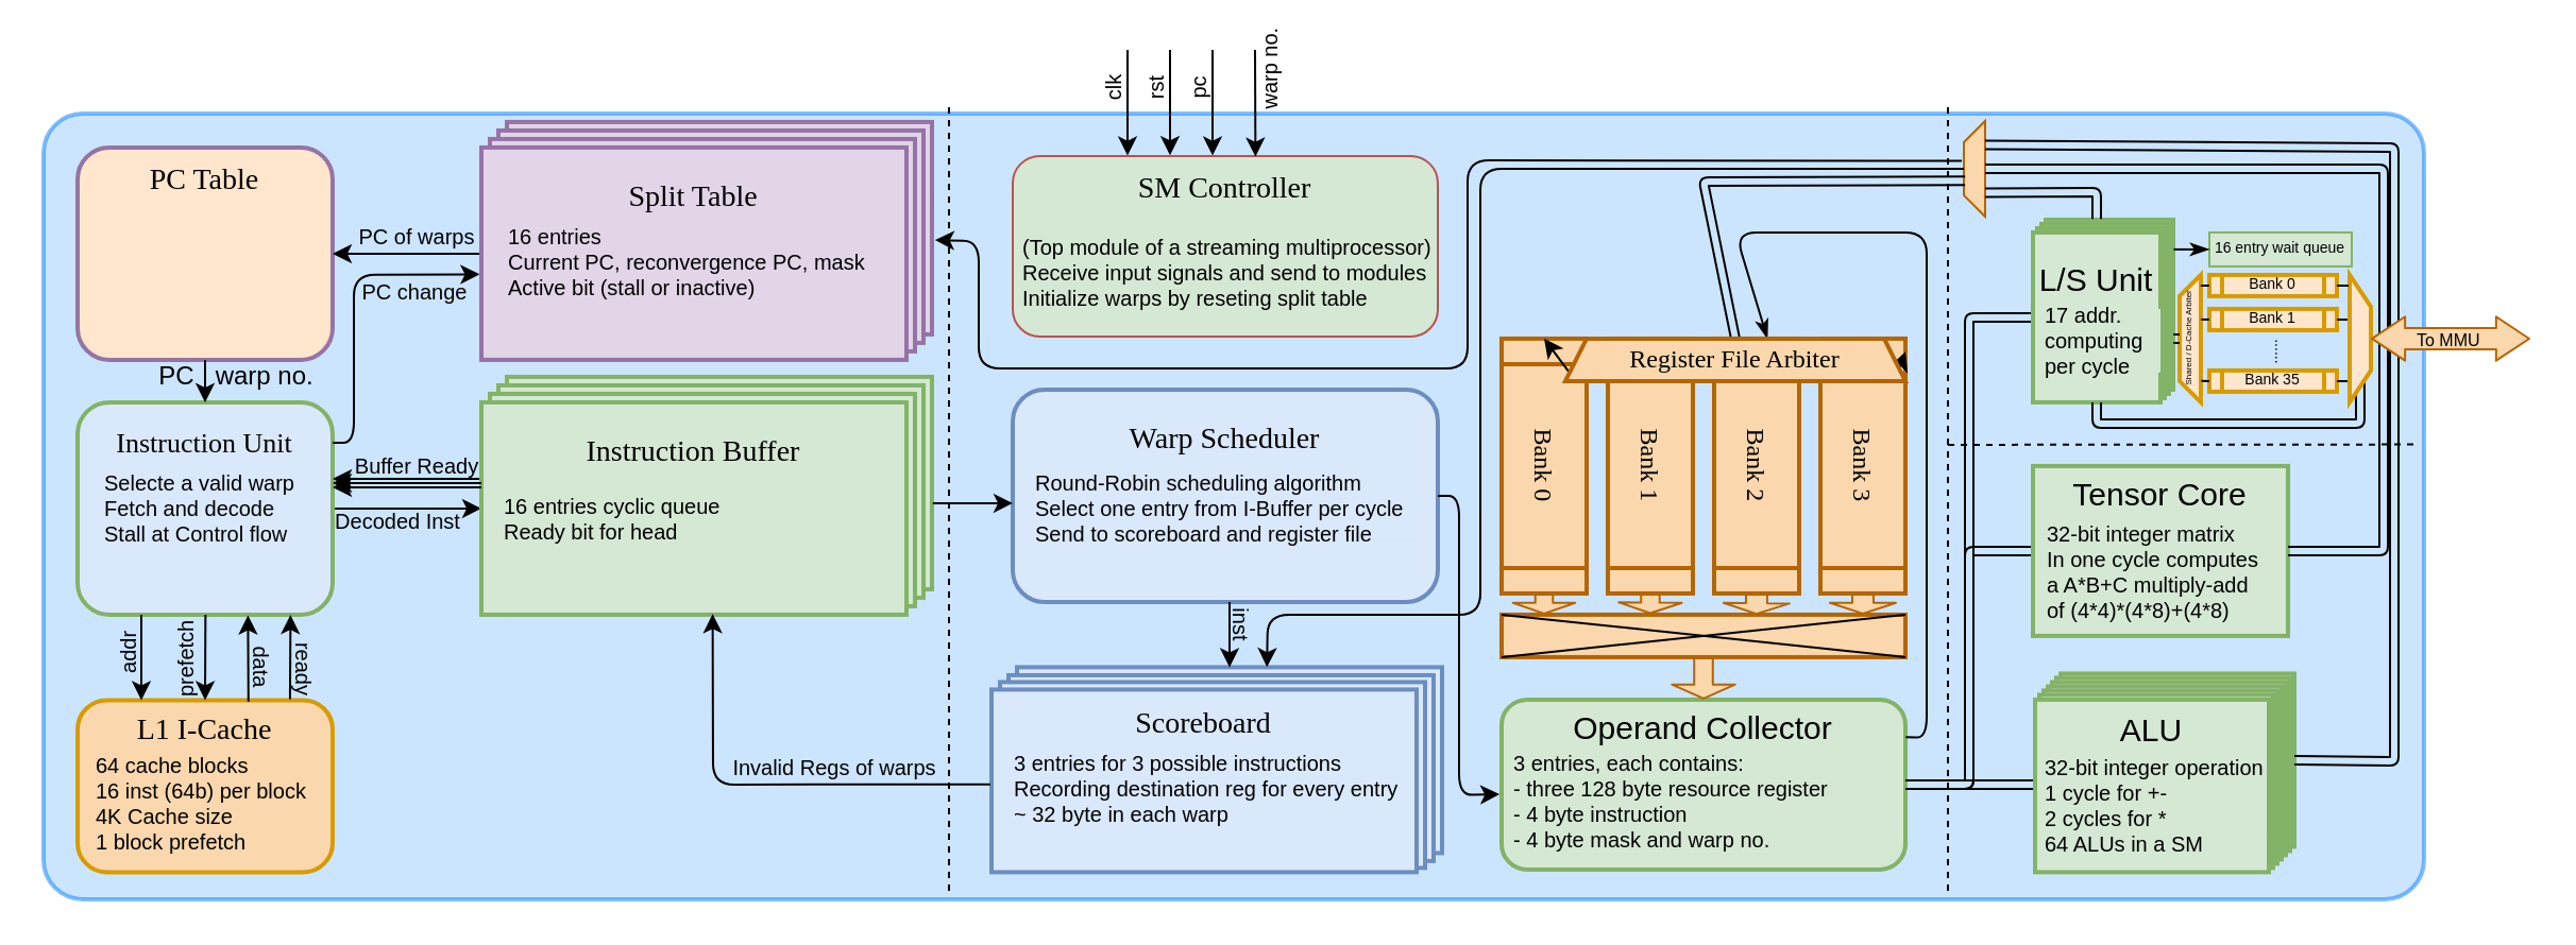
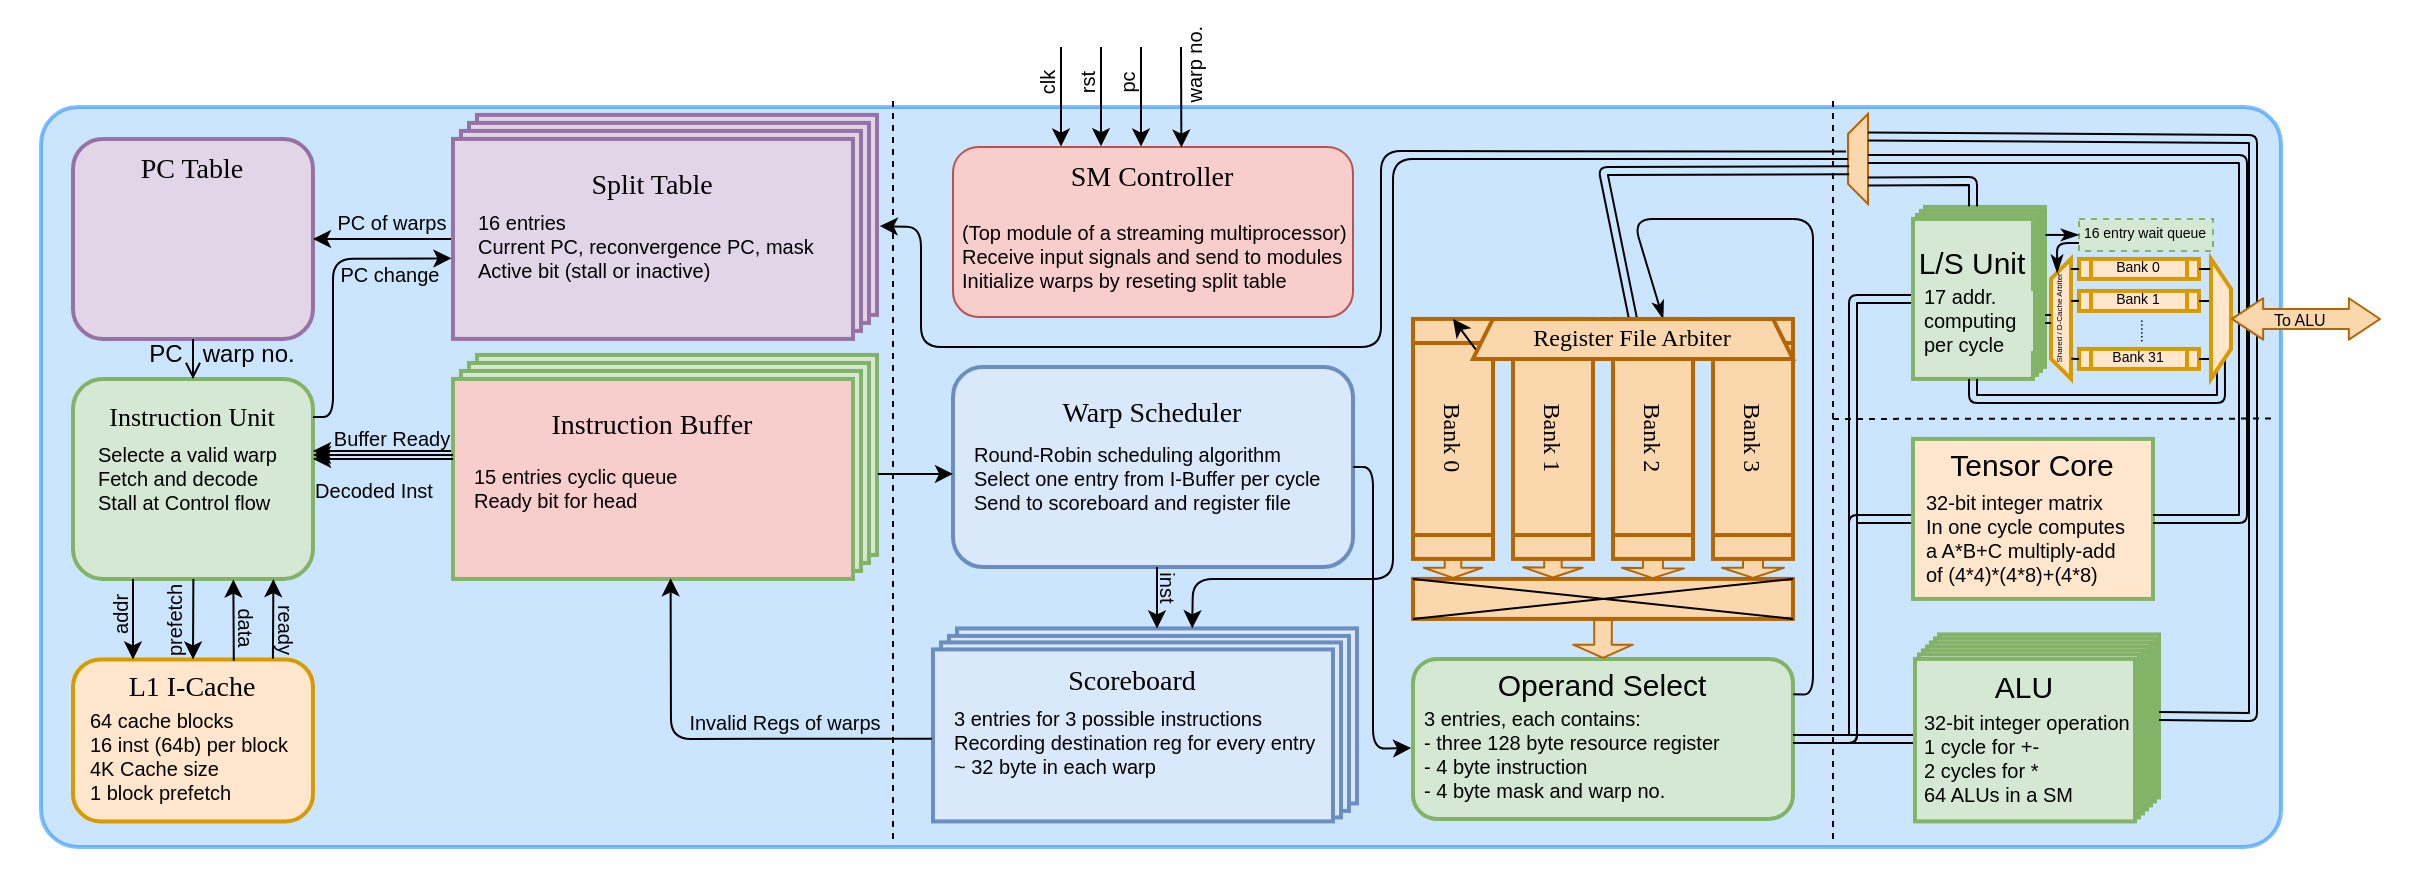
- <mxCell id="104" value="&lt;font style=&quot;font-size: 14px;&quot;&gt;&lt;font style=&quot;font-size: 14px;&quot; face=&quot;Verdana&quot;&gt;&lt;font style=&quot;font-size: 14px;&quot; color=&quot;#000000&quot;&gt;SM Controller&lt;br&gt;&lt;/font&gt;&lt;br&gt;&lt;br&gt;&lt;/font&gt;&lt;br&gt;&lt;/font&gt;" style="rounded=1;whiteSpace=wrap;html=1;strokeColor=#b85450;strokeWidth=1;fillColor=#d5e8d4;" parent="1" vertex="1"><mxGeometry x="476" y="72.96" width="200" height="85" as="geometry" /></mxCell>
+ <mxCell id="104" value="&lt;font style=&quot;font-size: 14px;&quot;&gt;&lt;font style=&quot;font-size: 14px;&quot; face=&quot;Verdana&quot;&gt;&lt;font style=&quot;font-size: 14px;&quot; color=&quot;#000000&quot;&gt;SM Controller&lt;br&gt;&lt;/font&gt;&lt;br&gt;&lt;br&gt;&lt;/font&gt;&lt;br&gt;&lt;/font&gt;" style="rounded=1;whiteSpace=wrap;html=1;strokeColor=#b85450;strokeWidth=1;fillColor=#f8cecc;" parent="1" vertex="1"><mxGeometry x="476" y="72.96" width="200" height="85" as="geometry" /></mxCell>
- <mxCell id="99" value="&lt;font style=&quot;font-size: 7px;&quot;&gt;16 entry wait queue&lt;/font&gt;" style="rounded=0;whiteSpace=wrap;html=1;strokeColor=#82b366;fontSize=7;fillColor=#d5e8d4;fontColor=#000000;" parent="1" vertex="1"><mxGeometry x="1039" y="108.96" width="67" height="16" as="geometry" /></mxCell>
+ <mxCell id="99" value="&lt;font style=&quot;font-size: 7px;&quot;&gt;16 entry wait queue&lt;/font&gt;" style="rounded=0;whiteSpace=wrap;html=1;strokeColor=#82b366;fontSize=7;fillColor=#d5e8d4;fontColor=#000000;dashed=1;" parent="1" vertex="1"><mxGeometry x="1039" y="108.96" width="67" height="16" as="geometry" /></mxCell>
- <mxCell id="18" value="&lt;font style=&quot;font-size: 14px;&quot; color=&quot;#000000&quot;&gt;&lt;span style=&quot;&quot;&gt;&lt;font face=&quot;Verdana&quot;&gt;PC Table&lt;/font&gt;&lt;/span&gt;&lt;font style=&quot;font-size: 14px;&quot;&gt;&lt;font face=&quot;Verdana&quot;&gt;&lt;br&gt;&lt;br&gt;&lt;br&gt;&lt;br&gt;&lt;/font&gt;&lt;br&gt;&lt;/font&gt;&lt;/font&gt;" style="rounded=1;whiteSpace=wrap;html=1;strokeColor=#9673a6;fillColor=#ffe6cc;strokeWidth=2;" parent="1" vertex="1"><mxGeometry x="36" y="68.96" width="120" height="100" as="geometry" /></mxCell>
+ <mxCell id="18" value="&lt;font style=&quot;font-size: 14px;&quot; color=&quot;#000000&quot;&gt;&lt;span style=&quot;&quot;&gt;&lt;font face=&quot;Verdana&quot;&gt;PC Table&lt;/font&gt;&lt;/span&gt;&lt;font style=&quot;font-size: 14px;&quot;&gt;&lt;font face=&quot;Verdana&quot;&gt;&lt;br&gt;&lt;br&gt;&lt;br&gt;&lt;br&gt;&lt;/font&gt;&lt;br&gt;&lt;/font&gt;&lt;/font&gt;" style="rounded=1;whiteSpace=wrap;html=1;strokeColor=#9673a6;fillColor=#e1d5e7;strokeWidth=2;" parent="1" vertex="1"><mxGeometry x="36" y="68.96" width="120" height="100" as="geometry" /></mxCell>
+ <mxCell id="100" value="" style="endArrow=classicThin;html=1;strokeColor=#000000;fontSize=10;fontColor=#000000;exitX=0;exitY=0.75;exitDx=0;exitDy=0;entryX=1;entryY=0.25;entryDx=0;entryDy=0;endFill=1;strokeWidth=1;" parent="1" source="99" target="95" edge="1"><mxGeometry width="50" height="50" relative="1" as="geometry"><mxPoint x="710.05" y="93" as="sourcePoint" /><mxPoint x="710.043" y="103" as="targetPoint" /><Array as="points"><mxPoint x="1028" y="120.96" /></Array></mxGeometry></mxCell>
- <mxCell id="127" value="To MMU" style="text;html=1;strokeColor=none;fillColor=none;align=left;verticalAlign=middle;whiteSpace=wrap;rounded=0;strokeWidth=1;fontFamily=Helvetica;fontSize=8;fontColor=#000000;" parent="1" vertex="1"><mxGeometry x="1135" y="144.96" width="35" height="30" as="geometry" /></mxCell>
+ <mxCell id="127" value="To ALU" style="text;html=1;strokeColor=none;fillColor=none;align=left;verticalAlign=middle;whiteSpace=wrap;rounded=0;strokeWidth=1;fontFamily=Helvetica;fontSize=8;fontColor=#000000;" parent="1" vertex="1"><mxGeometry x="1135" y="144.96" width="35" height="30" as="geometry" /></mxCell>
- <mxCell id="75" value="" style="endArrow=classic;html=1;strokeColor=#000000;fontSize=12;fontColor=#000000;exitX=0.969;exitY=0.977;exitDx=0;exitDy=0;exitPerimeter=0;" parent="1" source="101" target="63" edge="1"><mxGeometry width="50" height="50" relative="1" as="geometry"><mxPoint x="700.05" y="83" as="sourcePoint" /><mxPoint x="610" y="103" as="targetPoint" /></mxGeometry></mxCell>
- <mxCell id="93" value="&lt;font style=&quot;font-size: 7px;&quot; color=&quot;#000000&quot;&gt;Bank 35&lt;/font&gt;" style="shape=process;whiteSpace=wrap;html=1;backgroundOutline=1;strokeColor=#d79b00;fillColor=#ffe6cc;verticalAlign=middle;spacingBottom=3;strokeWidth=2;" parent="1" vertex="1"><mxGeometry x="1039" y="173.96" width="60" height="10" as="geometry" /></mxCell>
+ <mxCell id="93" value="&lt;font style=&quot;font-size: 7px;&quot; color=&quot;#000000&quot;&gt;Bank 31&lt;/font&gt;" style="shape=process;whiteSpace=wrap;html=1;backgroundOutline=1;strokeColor=#d79b00;fillColor=#ffe6cc;verticalAlign=middle;spacingBottom=3;strokeWidth=2;" parent="1" vertex="1"><mxGeometry x="1039" y="173.96" width="60" height="10" as="geometry" /></mxCell>
- <mxCell id="51" value="" style="endArrow=classic;html=1;strokeColor=#000000;strokeWidth=1;fontFamily=Helvetica;fontSize=10;fontColor=#000000;exitX=0.5;exitY=1;exitDx=0;exitDy=0;entryX=0.5;entryY=0;entryDx=0;entryDy=0;" parent="1" source="18" target="25" edge="1"><mxGeometry width="50" height="50" relative="1" as="geometry"><mxPoint x="-95" y="133" as="sourcePoint" /><mxPoint x="-95" y="109" as="targetPoint" /></mxGeometry></mxCell>
+ <mxCell id="51" value="" style="endArrow=open;html=1;strokeColor=#000000;strokeWidth=1;fontFamily=Helvetica;fontSize=10;fontColor=#000000;exitX=0.5;exitY=1;exitDx=0;exitDy=0;entryX=0.5;entryY=0;entryDx=0;entryDy=0;" parent="1" source="18" target="25" edge="1"><mxGeometry width="50" height="50" relative="1" as="geometry"><mxPoint x="-95" y="133" as="sourcePoint" /><mxPoint x="-95" y="109" as="targetPoint" /></mxGeometry></mxCell>
- <mxCell id="25" value="&lt;font style=&quot;font-size: 13px;&quot;&gt;&lt;font face=&quot;Verdana&quot;&gt;&lt;font style=&quot;font-size: 13px;&quot; color=&quot;#000000&quot;&gt;&lt;font style=&quot;font-size: 13px;&quot;&gt;Instruction Unit&lt;/font&gt;&lt;br&gt;&lt;br&gt;&lt;/font&gt;&lt;br&gt;&lt;br&gt;&lt;/font&gt;&lt;br&gt;&lt;/font&gt;" style="rounded=1;whiteSpace=wrap;html=1;strokeColor=#82b366;strokeWidth=2;fillColor=#dae8fc;" parent="1" vertex="1"><mxGeometry x="36" y="188.96" width="120" height="100" as="geometry" /></mxCell>
+ <mxCell id="25" value="&lt;font style=&quot;font-size: 13px;&quot;&gt;&lt;font face=&quot;Verdana&quot;&gt;&lt;font style=&quot;font-size: 13px;&quot; color=&quot;#000000&quot;&gt;&lt;font style=&quot;font-size: 13px;&quot;&gt;Instruction Unit&lt;/font&gt;&lt;br&gt;&lt;br&gt;&lt;/font&gt;&lt;br&gt;&lt;br&gt;&lt;/font&gt;&lt;br&gt;&lt;/font&gt;" style="rounded=1;whiteSpace=wrap;html=1;strokeColor=#82b366;strokeWidth=2;fillColor=#d5e8d4;" parent="1" vertex="1"><mxGeometry x="36" y="188.96" width="120" height="100" as="geometry" /></mxCell>
- <mxCell id="24" value="" style="edgeStyle=none;html=1;entryX=0;entryY=0.5;entryDx=0;entryDy=0;strokeColor=#000000;" parent="1" source="25" target="36" edge="1"><mxGeometry relative="1" as="geometry" /></mxCell>
- <mxCell id="36" value="&lt;font style=&quot;font-size: 14px;&quot;&gt;&lt;font style=&quot;font-size: 14px;&quot; face=&quot;Verdana&quot;&gt;&lt;font style=&quot;font-size: 14px;&quot; color=&quot;#000000&quot;&gt;Instruction Buffer&lt;br&gt;&lt;/font&gt;&lt;br&gt;&lt;br&gt;&lt;/font&gt;&lt;br&gt;&lt;/font&gt;" style="rounded=0;whiteSpace=wrap;html=1;strokeColor=#82b366;strokeWidth=2;fillColor=#d5e8d4;" parent="1" vertex="1"><mxGeometry x="226" y="188.96" width="200" height="100" as="geometry" /></mxCell>
+ <mxCell id="36" value="&lt;font style=&quot;font-size: 14px;&quot;&gt;&lt;font style=&quot;font-size: 14px;&quot; face=&quot;Verdana&quot;&gt;&lt;font style=&quot;font-size: 14px;&quot; color=&quot;#000000&quot;&gt;Instruction Buffer&lt;br&gt;&lt;/font&gt;&lt;br&gt;&lt;br&gt;&lt;/font&gt;&lt;br&gt;&lt;/font&gt;" style="rounded=0;whiteSpace=wrap;html=1;strokeColor=#82b366;strokeWidth=2;fillColor=#f8cecc;" parent="1" vertex="1"><mxGeometry x="226" y="188.96" width="200" height="100" as="geometry" /></mxCell>
- <mxCell id="38" value="16 entries cyclic queue&lt;br&gt;Ready bit for head" style="text;html=1;strokeColor=none;fillColor=none;align=left;verticalAlign=middle;whiteSpace=wrap;rounded=0;strokeWidth=2;fontFamily=Helvetica;fontSize=10;fontColor=#000000;" parent="1" vertex="1"><mxGeometry x="235" y="228.96" width="122" height="30" as="geometry" /></mxCell>
+ <mxCell id="38" value="15 entries cyclic queue&lt;br&gt;Ready bit for head" style="text;html=1;strokeColor=none;fillColor=none;align=left;verticalAlign=middle;whiteSpace=wrap;rounded=0;strokeWidth=2;fontFamily=Helvetica;fontSize=10;fontColor=#000000;" parent="1" vertex="1"><mxGeometry x="235" y="228.96" width="122" height="30" as="geometry" /></mxCell>
- <mxCell id="80" value="&lt;font style=&quot;font-size: 15px;&quot;&gt;Tensor Core&lt;br&gt;&lt;br&gt;&lt;br&gt;&lt;br&gt;&lt;/font&gt;" style="rounded=0;whiteSpace=wrap;html=1;strokeColor=#82b366;fontSize=12;fillColor=#d5e8d4;fontColor=#000000;strokeWidth=2;" parent="1" vertex="1"><mxGeometry x="956" y="218.96" width="120" height="80" as="geometry" /></mxCell>
+ <mxCell id="80" value="&lt;font style=&quot;font-size: 15px;&quot;&gt;Tensor Core&lt;br&gt;&lt;br&gt;&lt;br&gt;&lt;br&gt;&lt;/font&gt;" style="rounded=0;whiteSpace=wrap;html=1;strokeColor=#82b366;fontSize=12;fillColor=#ffe6cc;fontColor=#000000;strokeWidth=2;" parent="1" vertex="1"><mxGeometry x="956" y="218.96" width="120" height="80" as="geometry" /></mxCell>
- <mxCell id="58" value="&lt;font style=&quot;font-size: 15px;&quot;&gt;&lt;font color=&quot;#000000&quot;&gt;Operand Collector&lt;br&gt;&lt;/font&gt;&lt;br&gt;&lt;br&gt;&lt;br&gt;&lt;/font&gt;" style="rounded=1;whiteSpace=wrap;html=1;strokeColor=#82b366;strokeWidth=2;fillColor=#d5e8d4;" parent="1" vertex="1"><mxGeometry x="706" y="328.96" width="190" height="80" as="geometry" /></mxCell>
+ <mxCell id="58" value="&lt;font style=&quot;font-size: 15px;&quot;&gt;&lt;font color=&quot;#000000&quot;&gt;Operand Select&lt;br&gt;&lt;/font&gt;&lt;br&gt;&lt;br&gt;&lt;br&gt;&lt;/font&gt;" style="rounded=1;whiteSpace=wrap;html=1;strokeColor=#82b366;strokeWidth=2;fillColor=#d5e8d4;" parent="1" vertex="1"><mxGeometry x="706" y="328.96" width="190" height="80" as="geometry" /></mxCell>
- <mxCell id="26" value="&lt;font style=&quot;font-size: 14px;&quot;&gt;&lt;font style=&quot;font-size: 14px;&quot; face=&quot;Verdana&quot;&gt;&lt;font style=&quot;font-size: 14px;&quot; color=&quot;#000000&quot;&gt;L1 I-Cache&lt;br&gt;&lt;/font&gt;&lt;br&gt;&lt;br&gt;&lt;/font&gt;&lt;br&gt;&lt;/font&gt;" style="rounded=1;whiteSpace=wrap;html=1;strokeColor=#d79b00;strokeWidth=2;fillColor=#fad7ac;arcSize=17;" parent="1" vertex="1"><mxGeometry x="36" y="329.21" width="120" height="81" as="geometry" /></mxCell>
+ <mxCell id="26" value="&lt;font style=&quot;font-size: 14px;&quot;&gt;&lt;font style=&quot;font-size: 14px;&quot; face=&quot;Verdana&quot;&gt;&lt;font style=&quot;font-size: 14px;&quot; color=&quot;#000000&quot;&gt;L1 I-Cache&lt;br&gt;&lt;/font&gt;&lt;br&gt;&lt;br&gt;&lt;/font&gt;&lt;br&gt;&lt;/font&gt;" style="rounded=1;whiteSpace=wrap;html=1;strokeColor=#d79b00;strokeWidth=2;fillColor=#ffe6cc;arcSize=17;" parent="1" vertex="1"><mxGeometry x="36" y="329.21" width="120" height="81" as="geometry" /></mxCell>
